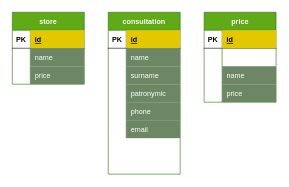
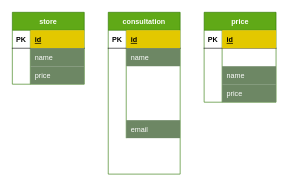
- <mxCell id="33" value="surname" style="shape=partialRectangle;connectable=0;fillColor=#6d8764;top=0;left=0;bottom=0;right=0;align=left;spacingLeft=6;overflow=hidden;fontColor=#ffffff;strokeColor=#3A5431;" vertex="1" parent="31"><mxGeometry x="30" width="90" height="30" as="geometry"><mxRectangle width="90" height="30" as="alternateBounds" /></mxGeometry></mxCell>
- <mxCell id="36" value="patronymic" style="shape=partialRectangle;connectable=0;fillColor=#6d8764;top=0;left=0;bottom=0;right=0;align=left;spacingLeft=6;overflow=hidden;fontColor=#ffffff;strokeColor=#3A5431;" vertex="1" parent="34"><mxGeometry x="30" width="90" height="30" as="geometry"><mxRectangle width="90" height="30" as="alternateBounds" /></mxGeometry></mxCell>
- <mxCell id="39" value="phone" style="shape=partialRectangle;connectable=0;fillColor=#6d8764;top=0;left=0;bottom=0;right=0;align=left;spacingLeft=6;overflow=hidden;fontColor=#ffffff;strokeColor=#3A5431;" vertex="1" parent="37"><mxGeometry x="30" width="90" height="30" as="geometry"><mxRectangle width="90" height="30" as="alternateBounds" /></mxGeometry></mxCell>
